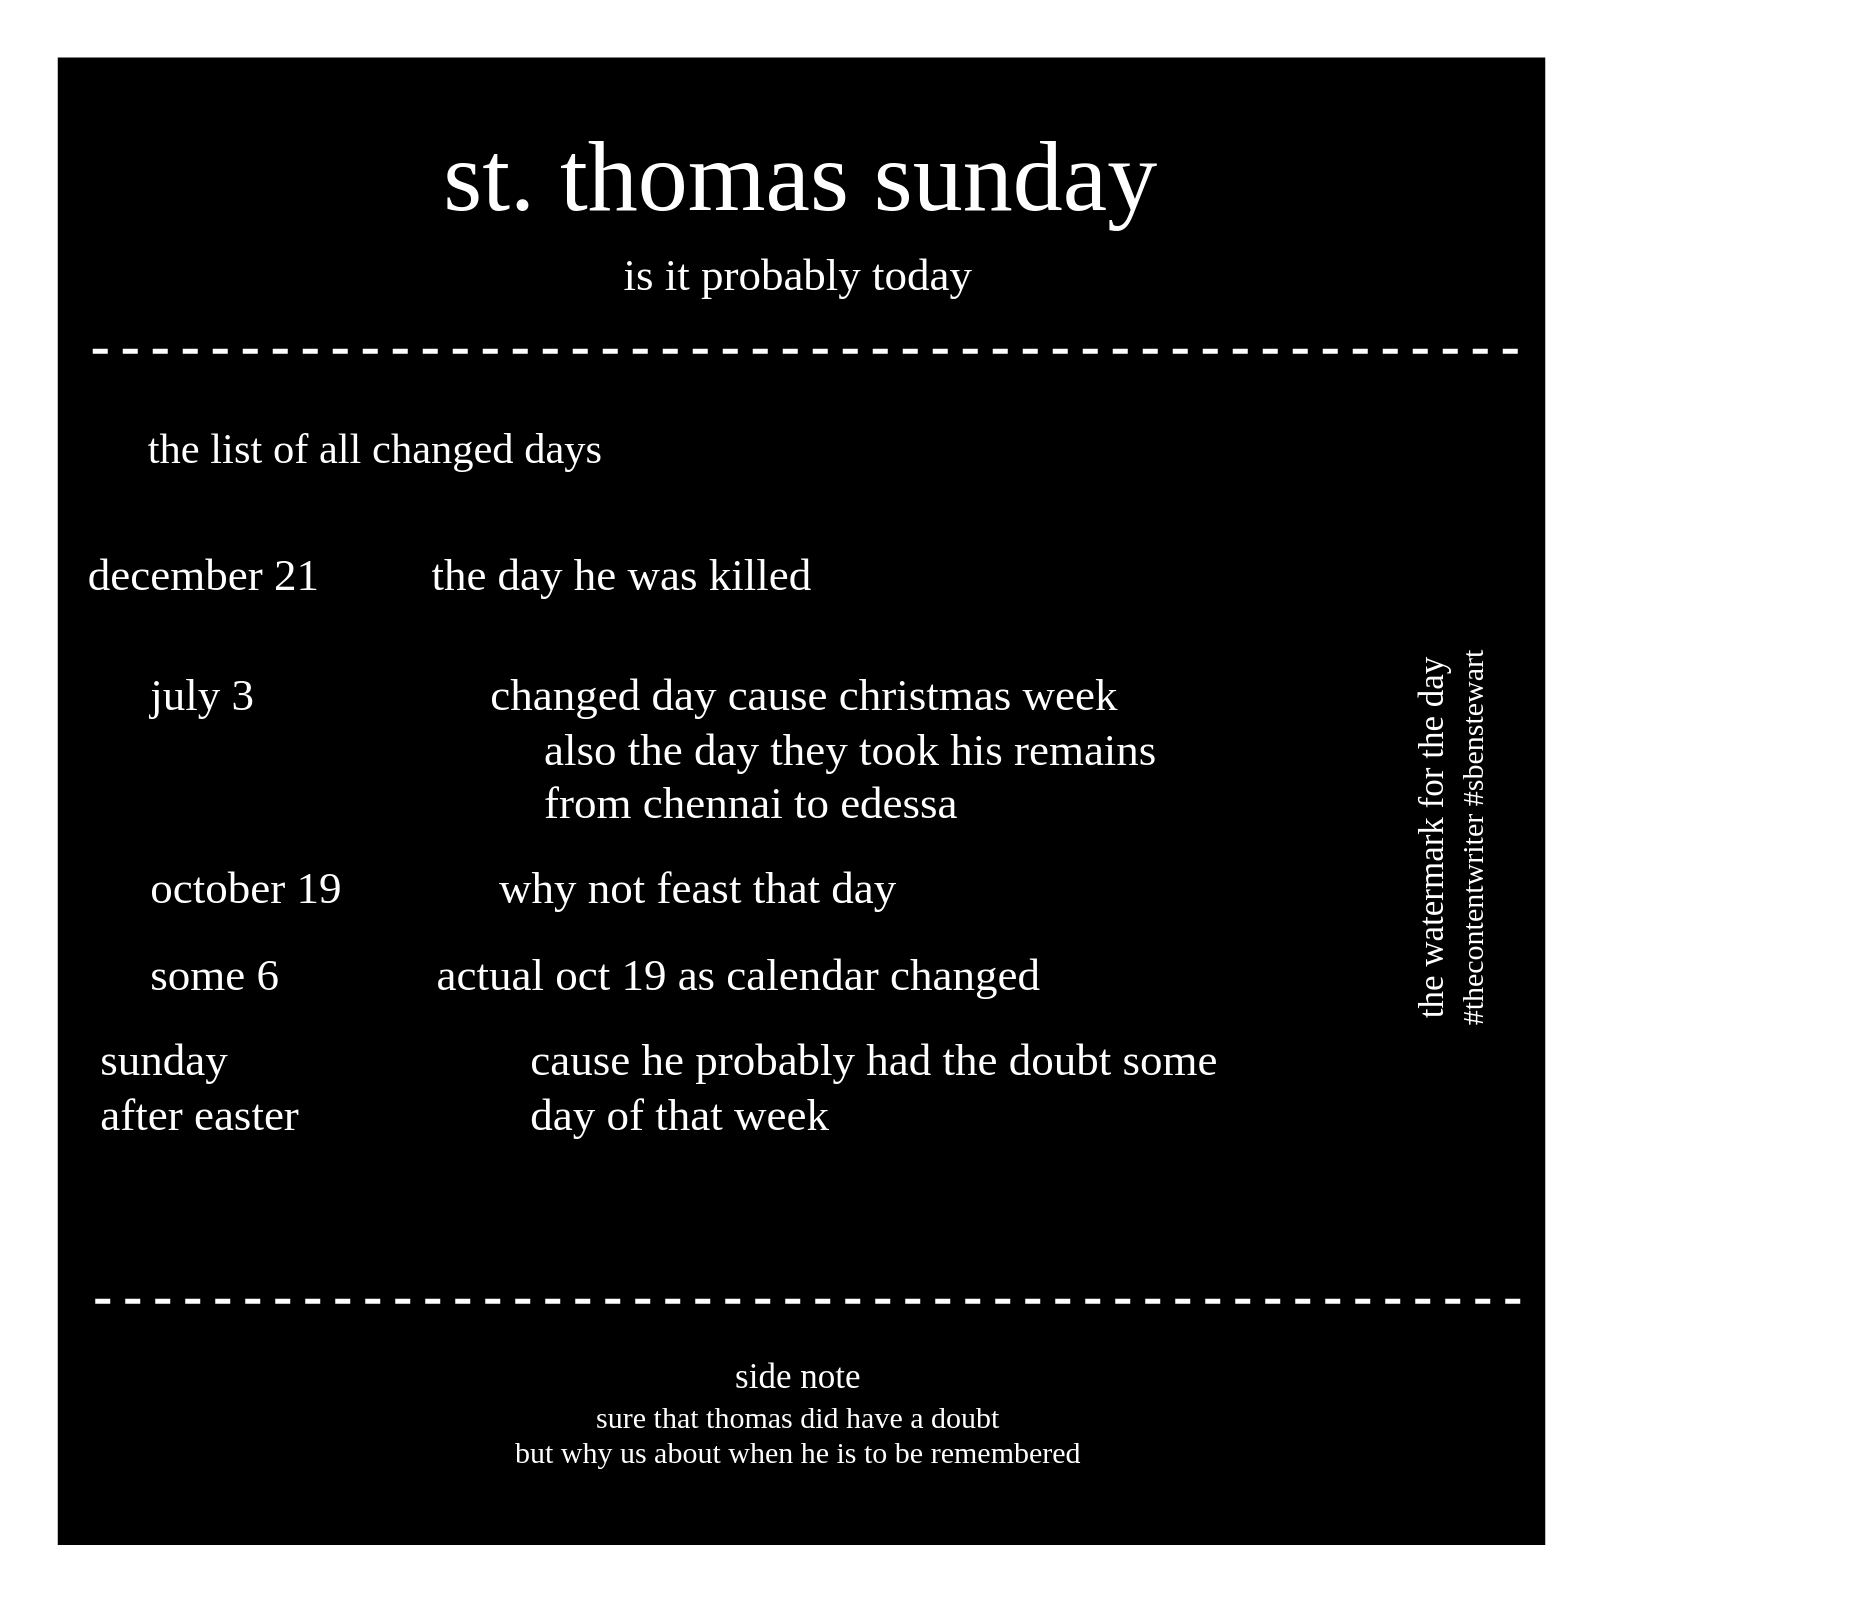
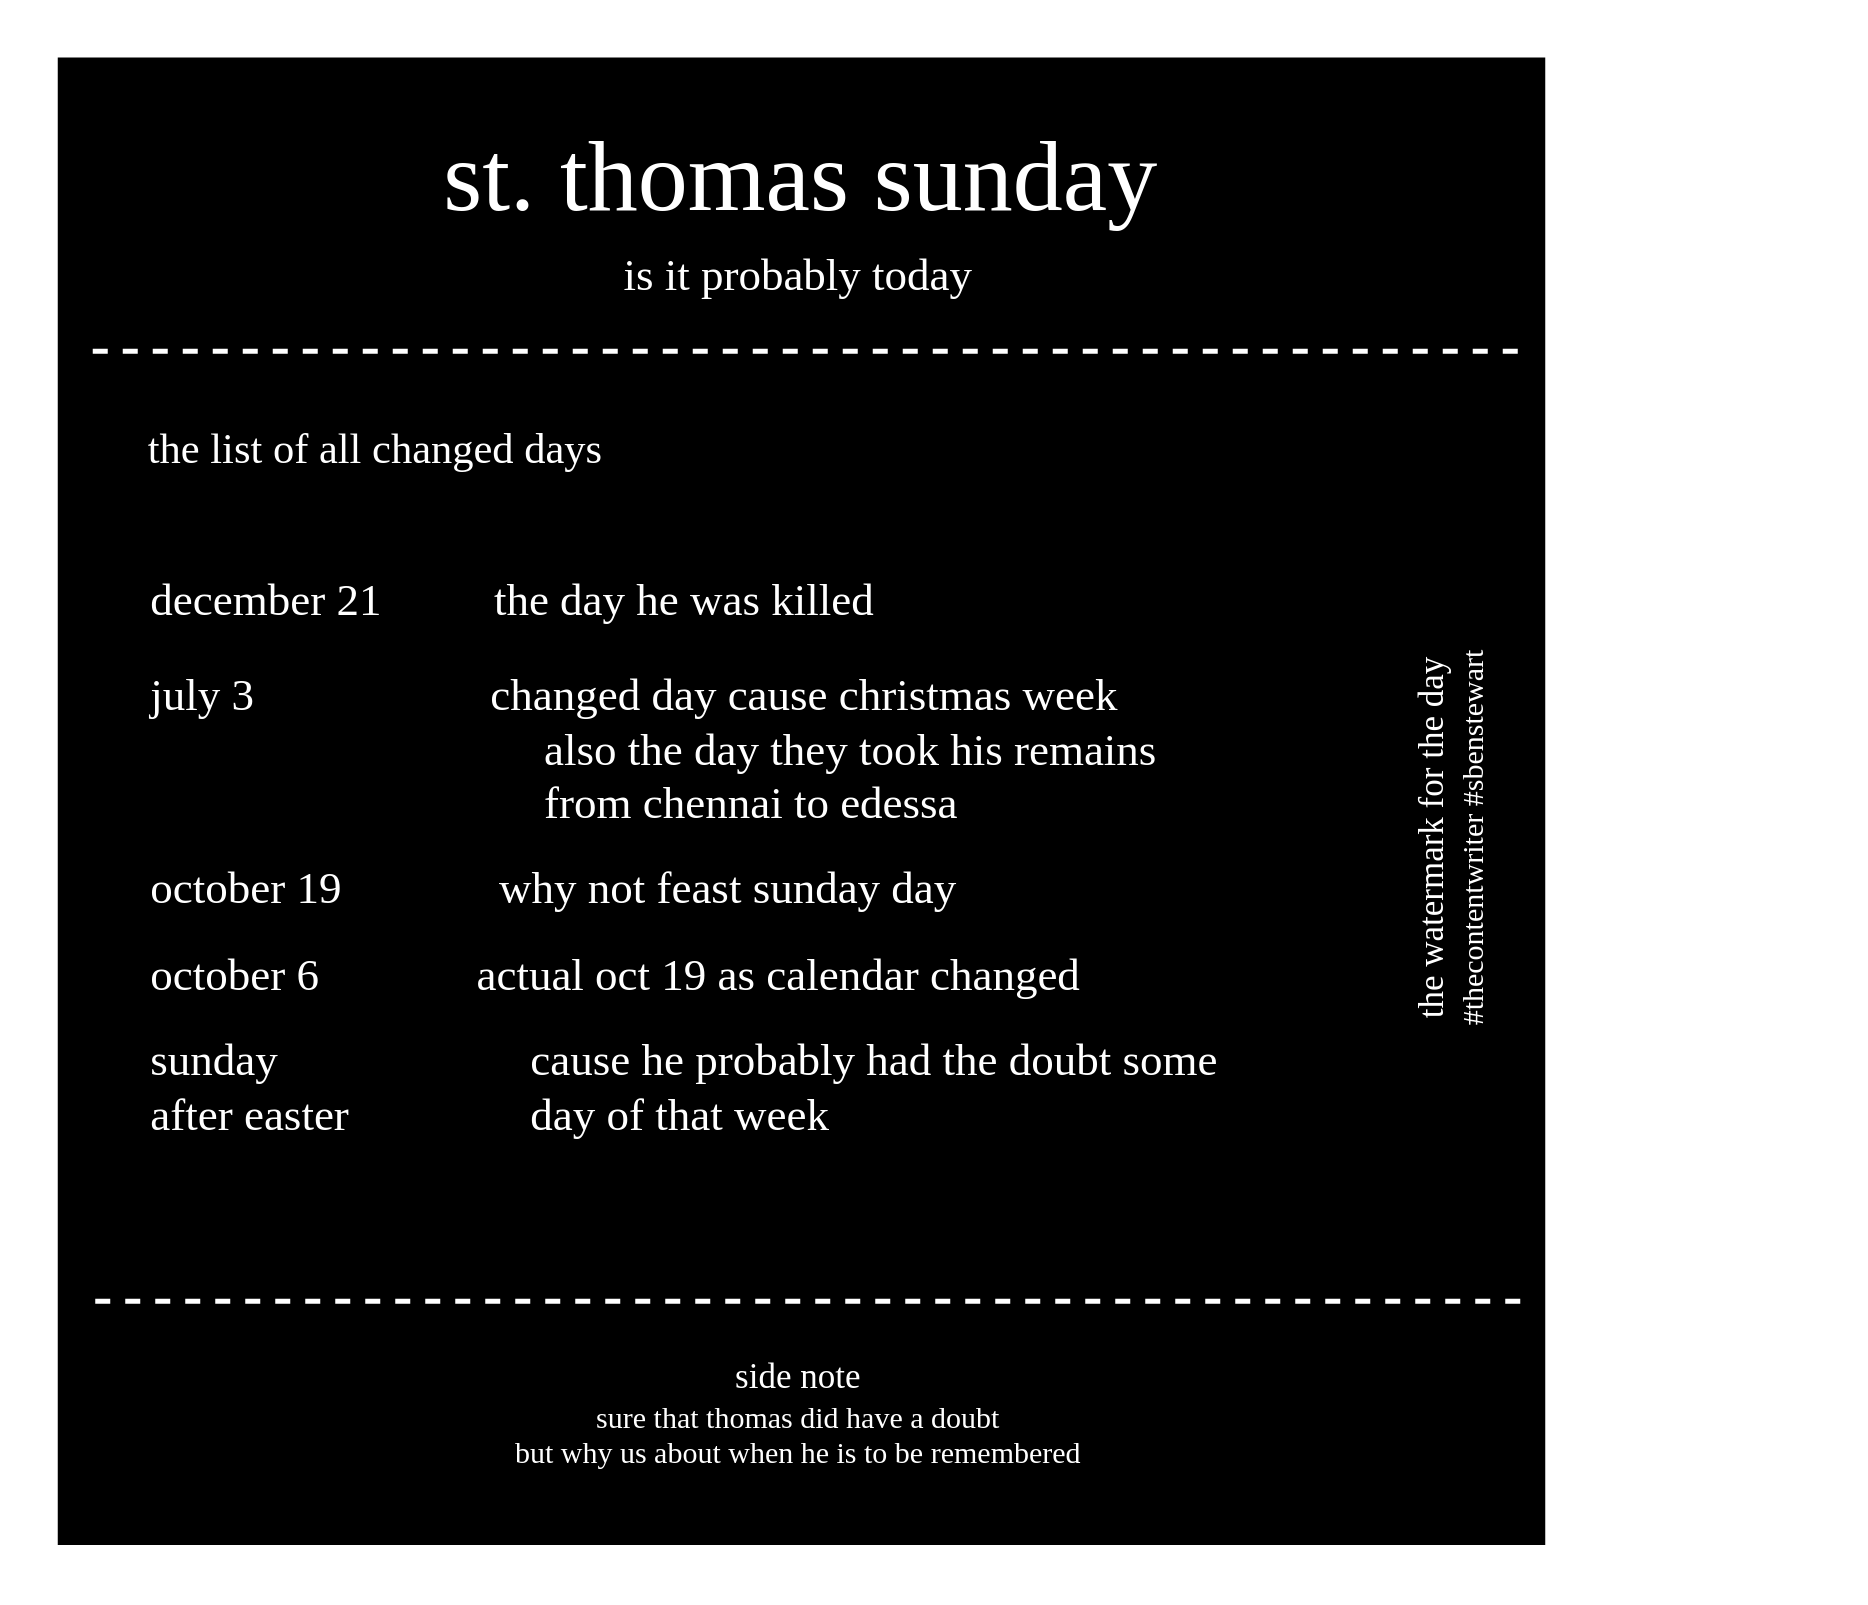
- <mxCell id="12" value="&lt;div&gt;&lt;span style=&quot;font-size: 18px ; font-family: &amp;quot;xkcd&amp;quot;&quot;&gt;december 21&amp;nbsp; &amp;nbsp; &amp;nbsp; &amp;nbsp; &amp;nbsp; the day he was killed&lt;/span&gt;&lt;/div&gt;" style="text;html=1;strokeColor=none;fillColor=none;align=left;verticalAlign=middle;whiteSpace=wrap;rounded=0;fontColor=#FFFFFF;" parent="1" vertex="1"><mxGeometry x="33" y="220" width="480" height="20" as="geometry" /></mxCell>
+ <mxCell id="12" value="&lt;div&gt;&lt;span style=&quot;font-size: 18px ; font-family: &amp;quot;xkcd&amp;quot;&quot;&gt;december 21&amp;nbsp; &amp;nbsp; &amp;nbsp; &amp;nbsp; &amp;nbsp; the day he was killed&lt;/span&gt;&lt;/div&gt;" style="text;html=1;strokeColor=none;fillColor=none;align=left;verticalAlign=middle;whiteSpace=wrap;rounded=0;fontColor=#FFFFFF;" parent="1" vertex="1"><mxGeometry x="58" y="230" width="480" height="20" as="geometry" /></mxCell>
- <mxCell id="13" value="&lt;div&gt;&lt;span style=&quot;font-size: 18px ; font-family: &amp;quot;xkcd&amp;quot;&quot;&gt;october 19&amp;nbsp; &amp;nbsp; &amp;nbsp; &amp;nbsp; &amp;nbsp; &amp;nbsp; &amp;nbsp; why not feast that day&lt;/span&gt;&lt;/div&gt;" style="text;html=1;strokeColor=none;fillColor=none;align=left;verticalAlign=middle;whiteSpace=wrap;rounded=0;fontColor=#FFFFFF;" parent="1" vertex="1"><mxGeometry x="58" y="345" width="480" height="20" as="geometry" /></mxCell>
+ <mxCell id="13" value="&lt;div&gt;&lt;span style=&quot;font-size: 18px ; font-family: &amp;quot;xkcd&amp;quot;&quot;&gt;october 19&amp;nbsp; &amp;nbsp; &amp;nbsp; &amp;nbsp; &amp;nbsp; &amp;nbsp; &amp;nbsp; why not feast sunday day&lt;/span&gt;&lt;/div&gt;" style="text;html=1;strokeColor=none;fillColor=none;align=left;verticalAlign=middle;whiteSpace=wrap;rounded=0;fontColor=#FFFFFF;" parent="1" vertex="1"><mxGeometry x="58" y="345" width="480" height="20" as="geometry" /></mxCell>
- <mxCell id="14" value="&lt;div&gt;&lt;span style=&quot;font-size: 18px ; font-family: &amp;quot;xkcd&amp;quot;&quot;&gt;some 6&amp;nbsp; &amp;nbsp; &amp;nbsp; &amp;nbsp; &amp;nbsp; &amp;nbsp; &amp;nbsp; actual oct 19 as calendar changed&lt;/span&gt;&lt;/div&gt;" style="text;html=1;strokeColor=none;fillColor=none;align=left;verticalAlign=middle;whiteSpace=wrap;rounded=0;fontColor=#FFFFFF;" parent="1" vertex="1"><mxGeometry x="58" y="380" width="480" height="20" as="geometry" /></mxCell>
+ <mxCell id="14" value="&lt;div&gt;&lt;span style=&quot;font-size: 18px ; font-family: &amp;quot;xkcd&amp;quot;&quot;&gt;october 6&amp;nbsp; &amp;nbsp; &amp;nbsp; &amp;nbsp; &amp;nbsp; &amp;nbsp; &amp;nbsp; actual oct 19 as calendar changed&lt;/span&gt;&lt;/div&gt;" style="text;html=1;strokeColor=none;fillColor=none;align=left;verticalAlign=middle;whiteSpace=wrap;rounded=0;fontColor=#FFFFFF;" parent="1" vertex="1"><mxGeometry x="58" y="380" width="480" height="20" as="geometry" /></mxCell>
- <mxCell id="15" value="&lt;div&gt;&lt;span style=&quot;font-size: 18px ; font-family: &amp;quot;xkcd&amp;quot;&quot;&gt;sunday&amp;nbsp;&lt;/span&gt;&lt;/div&gt;&lt;div&gt;&lt;span style=&quot;font-size: 18px ; font-family: &amp;quot;xkcd&amp;quot;&quot;&gt;after easter&amp;nbsp;&lt;/span&gt;&lt;/div&gt;" style="text;html=1;strokeColor=none;fillColor=none;align=left;verticalAlign=middle;whiteSpace=wrap;rounded=0;fontColor=#FFFFFF;" parent="1" vertex="1"><mxGeometry x="38" y="420" width="132" height="30" as="geometry" /></mxCell>
+ <mxCell id="15" value="&lt;div&gt;&lt;span style=&quot;font-size: 18px ; font-family: &amp;quot;xkcd&amp;quot;&quot;&gt;sunday&amp;nbsp;&lt;/span&gt;&lt;/div&gt;&lt;div&gt;&lt;span style=&quot;font-size: 18px ; font-family: &amp;quot;xkcd&amp;quot;&quot;&gt;after easter&amp;nbsp;&lt;/span&gt;&lt;/div&gt;" style="text;html=1;strokeColor=none;fillColor=none;align=left;verticalAlign=middle;whiteSpace=wrap;rounded=0;fontColor=#FFFFFF;" parent="1" vertex="1"><mxGeometry x="58" y="420" width="132" height="30" as="geometry" /></mxCell>
